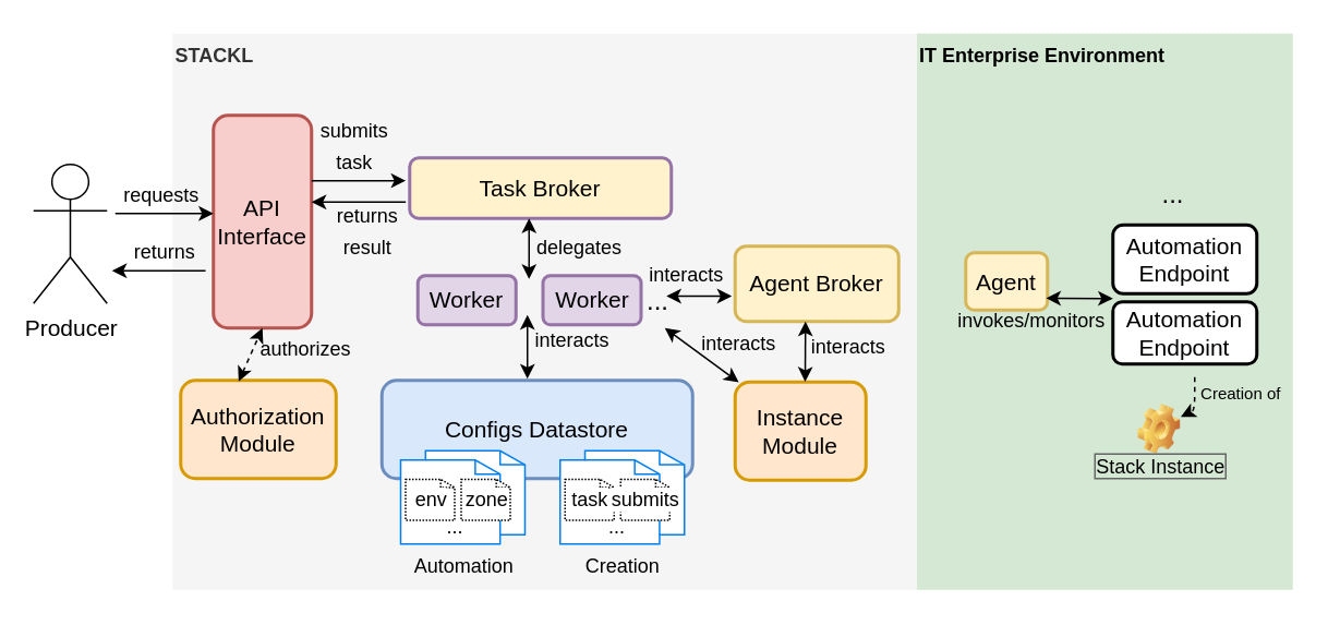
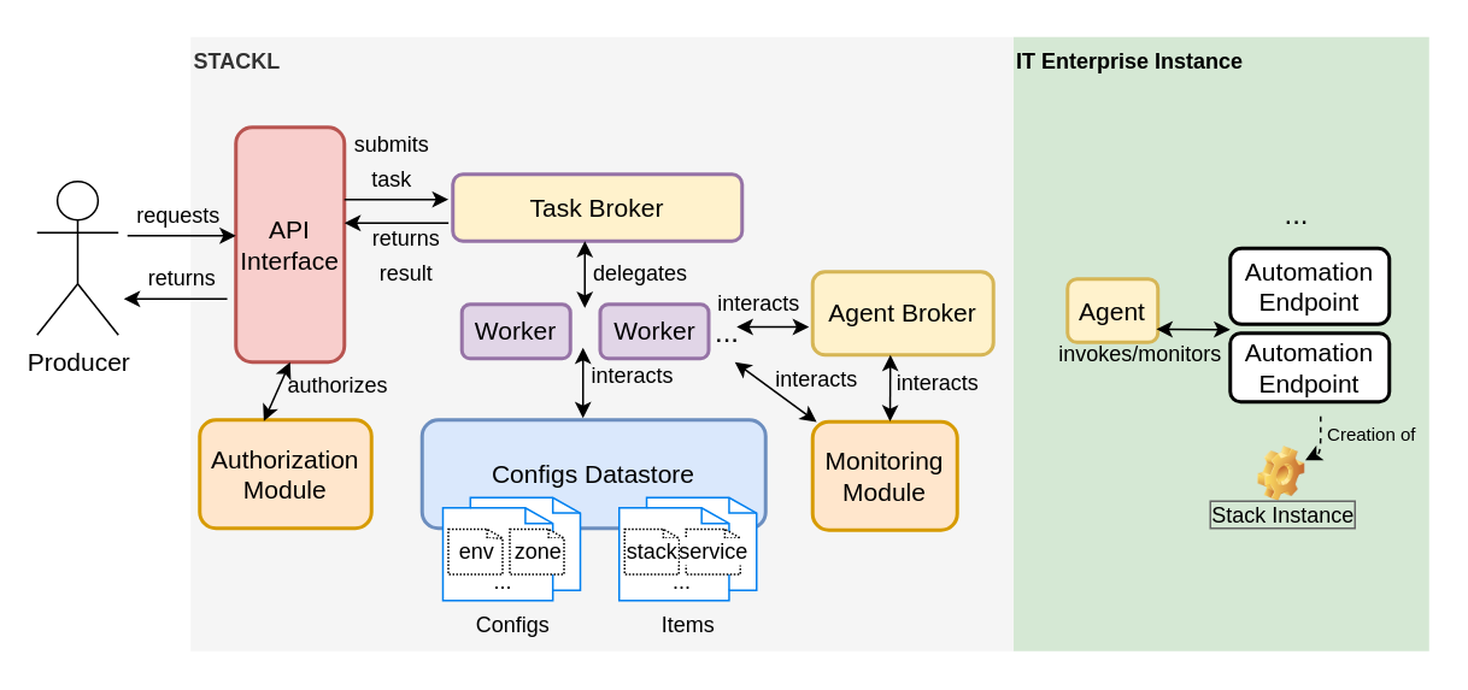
- <mxCell id="2" value="&lt;span&gt;IT Enterprise Environment&lt;/span&gt;" style="rounded=0;whiteSpace=wrap;html=1;dashed=1;dashPattern=1 1;strokeColor=none;strokeWidth=2;fontSize=12;align=left;fillColor=#d5e8d4;verticalAlign=top;fontStyle=1" vertex="1" parent="1"><mxGeometry x="560" y="20" width="230" height="340" as="geometry" /></mxCell>
+ <mxCell id="2" value="&lt;span&gt;IT Enterprise Instance&lt;/span&gt;" style="rounded=0;whiteSpace=wrap;html=1;dashed=1;dashPattern=1 1;strokeColor=none;strokeWidth=2;fontSize=12;align=left;fillColor=#d5e8d4;verticalAlign=top;fontStyle=1" vertex="1" parent="1"><mxGeometry x="560" y="20" width="230" height="340" as="geometry" /></mxCell>
- <mxCell id="31" value="authorizes" style="endArrow=classic;startArrow=classic;html=1;fontSize=12;align=left;entryX=0.5;entryY=1;entryDx=0;entryDy=0;labelBackgroundColor=none;exitX=0.373;exitY=0.01;exitDx=0;exitDy=0;exitPerimeter=0;spacingRight=0;spacingLeft=3;dashed=1;" edge="1" parent="1" source="10" target="5"><mxGeometry x="0.157" width="50" height="50" relative="1" as="geometry"><mxPoint x="200" y="251" as="sourcePoint" /><mxPoint x="200" y="220" as="targetPoint" /><mxPoint as="offset" /></mxGeometry></mxCell>
+ <mxCell id="31" value="authorizes" style="endArrow=classic;startArrow=classic;html=1;fontSize=12;align=left;entryX=0.5;entryY=1;entryDx=0;entryDy=0;labelBackgroundColor=none;exitX=0.373;exitY=0.01;exitDx=0;exitDy=0;exitPerimeter=0;spacingRight=0;spacingLeft=3;" edge="1" parent="1" source="10" target="5"><mxGeometry x="0.157" width="50" height="50" relative="1" as="geometry"><mxPoint x="200" y="251" as="sourcePoint" /><mxPoint x="200" y="220" as="targetPoint" /><mxPoint as="offset" /></mxGeometry></mxCell>
- <mxCell id="17" value="Instance Module" style="rounded=1;whiteSpace=wrap;html=1;strokeWidth=2;fontSize=14;fillColor=#ffe6cc;strokeColor=#d79b00;" vertex="1" parent="1"><mxGeometry x="449" y="233" width="80" height="60" as="geometry" /></mxCell>
+ <mxCell id="17" value="Monitoring Module" style="rounded=1;whiteSpace=wrap;html=1;strokeWidth=2;fontSize=14;fillColor=#ffe6cc;strokeColor=#d79b00;" vertex="1" parent="1"><mxGeometry x="449" y="233" width="80" height="60" as="geometry" /></mxCell>
- <mxCell id="15" value="task" style="html=1;verticalLabelPosition=middle;align=center;labelBackgroundColor=#ffffff;verticalAlign=middle;strokeWidth=1;strokeColor=#000000;shadow=0;dashed=1;shape=mxgraph.ios7.icons.document;labelPosition=center;dashPattern=1 1;" vertex="1" parent="1"><mxGeometry x="345" y="292.5" width="30" height="25" as="geometry" /></mxCell>
+ <mxCell id="15" value="stack" style="html=1;verticalLabelPosition=middle;align=center;labelBackgroundColor=#ffffff;verticalAlign=middle;strokeWidth=1;strokeColor=#000000;shadow=0;dashed=1;shape=mxgraph.ios7.icons.document;labelPosition=center;dashPattern=1 1;" vertex="1" parent="1"><mxGeometry x="345" y="292.5" width="30" height="25" as="geometry" /></mxCell>
- <mxCell id="16" value="submits" style="html=1;verticalLabelPosition=middle;align=center;labelBackgroundColor=#ffffff;verticalAlign=middle;strokeWidth=1;strokeColor=#000000;shadow=0;dashed=1;shape=mxgraph.ios7.icons.document;labelPosition=center;dashPattern=1 1;" vertex="1" parent="1"><mxGeometry x="379" y="292.5" width="30" height="25" as="geometry" /></mxCell>
+ <mxCell id="16" value="service" style="html=1;verticalLabelPosition=middle;align=center;labelBackgroundColor=#ffffff;verticalAlign=middle;strokeWidth=1;strokeColor=#000000;shadow=0;dashed=1;shape=mxgraph.ios7.icons.document;labelPosition=center;dashPattern=1 1;" vertex="1" parent="1"><mxGeometry x="379" y="292.5" width="30" height="25" as="geometry" /></mxCell>
- <mxCell id="11" value="Automation" style="html=1;verticalLabelPosition=bottom;align=center;labelBackgroundColor=none;verticalAlign=top;strokeWidth=1;strokeColor=#0080F0;shadow=0;dashed=0;shape=mxgraph.ios7.icons.documents;" vertex="1" parent="1"><mxGeometry x="244.5" y="275" width="76" height="57" as="geometry" /></mxCell>
+ <mxCell id="11" value="Configs" style="html=1;verticalLabelPosition=bottom;align=center;labelBackgroundColor=none;verticalAlign=top;strokeWidth=1;strokeColor=#0080F0;shadow=0;dashed=0;shape=mxgraph.ios7.icons.documents;" vertex="1" parent="1"><mxGeometry x="244.5" y="275" width="76" height="57" as="geometry" /></mxCell>
- <mxCell id="14" value="Creation" style="html=1;verticalLabelPosition=bottom;align=center;labelBackgroundColor=none;verticalAlign=top;strokeWidth=1;strokeColor=#0080F0;shadow=0;dashed=0;shape=mxgraph.ios7.icons.documents;" vertex="1" parent="1"><mxGeometry x="342" y="275" width="76" height="57" as="geometry" /></mxCell>
+ <mxCell id="14" value="Items" style="html=1;verticalLabelPosition=bottom;align=center;labelBackgroundColor=none;verticalAlign=top;strokeWidth=1;strokeColor=#0080F0;shadow=0;dashed=0;shape=mxgraph.ios7.icons.documents;" vertex="1" parent="1"><mxGeometry x="342" y="275" width="76" height="57" as="geometry" /></mxCell>
